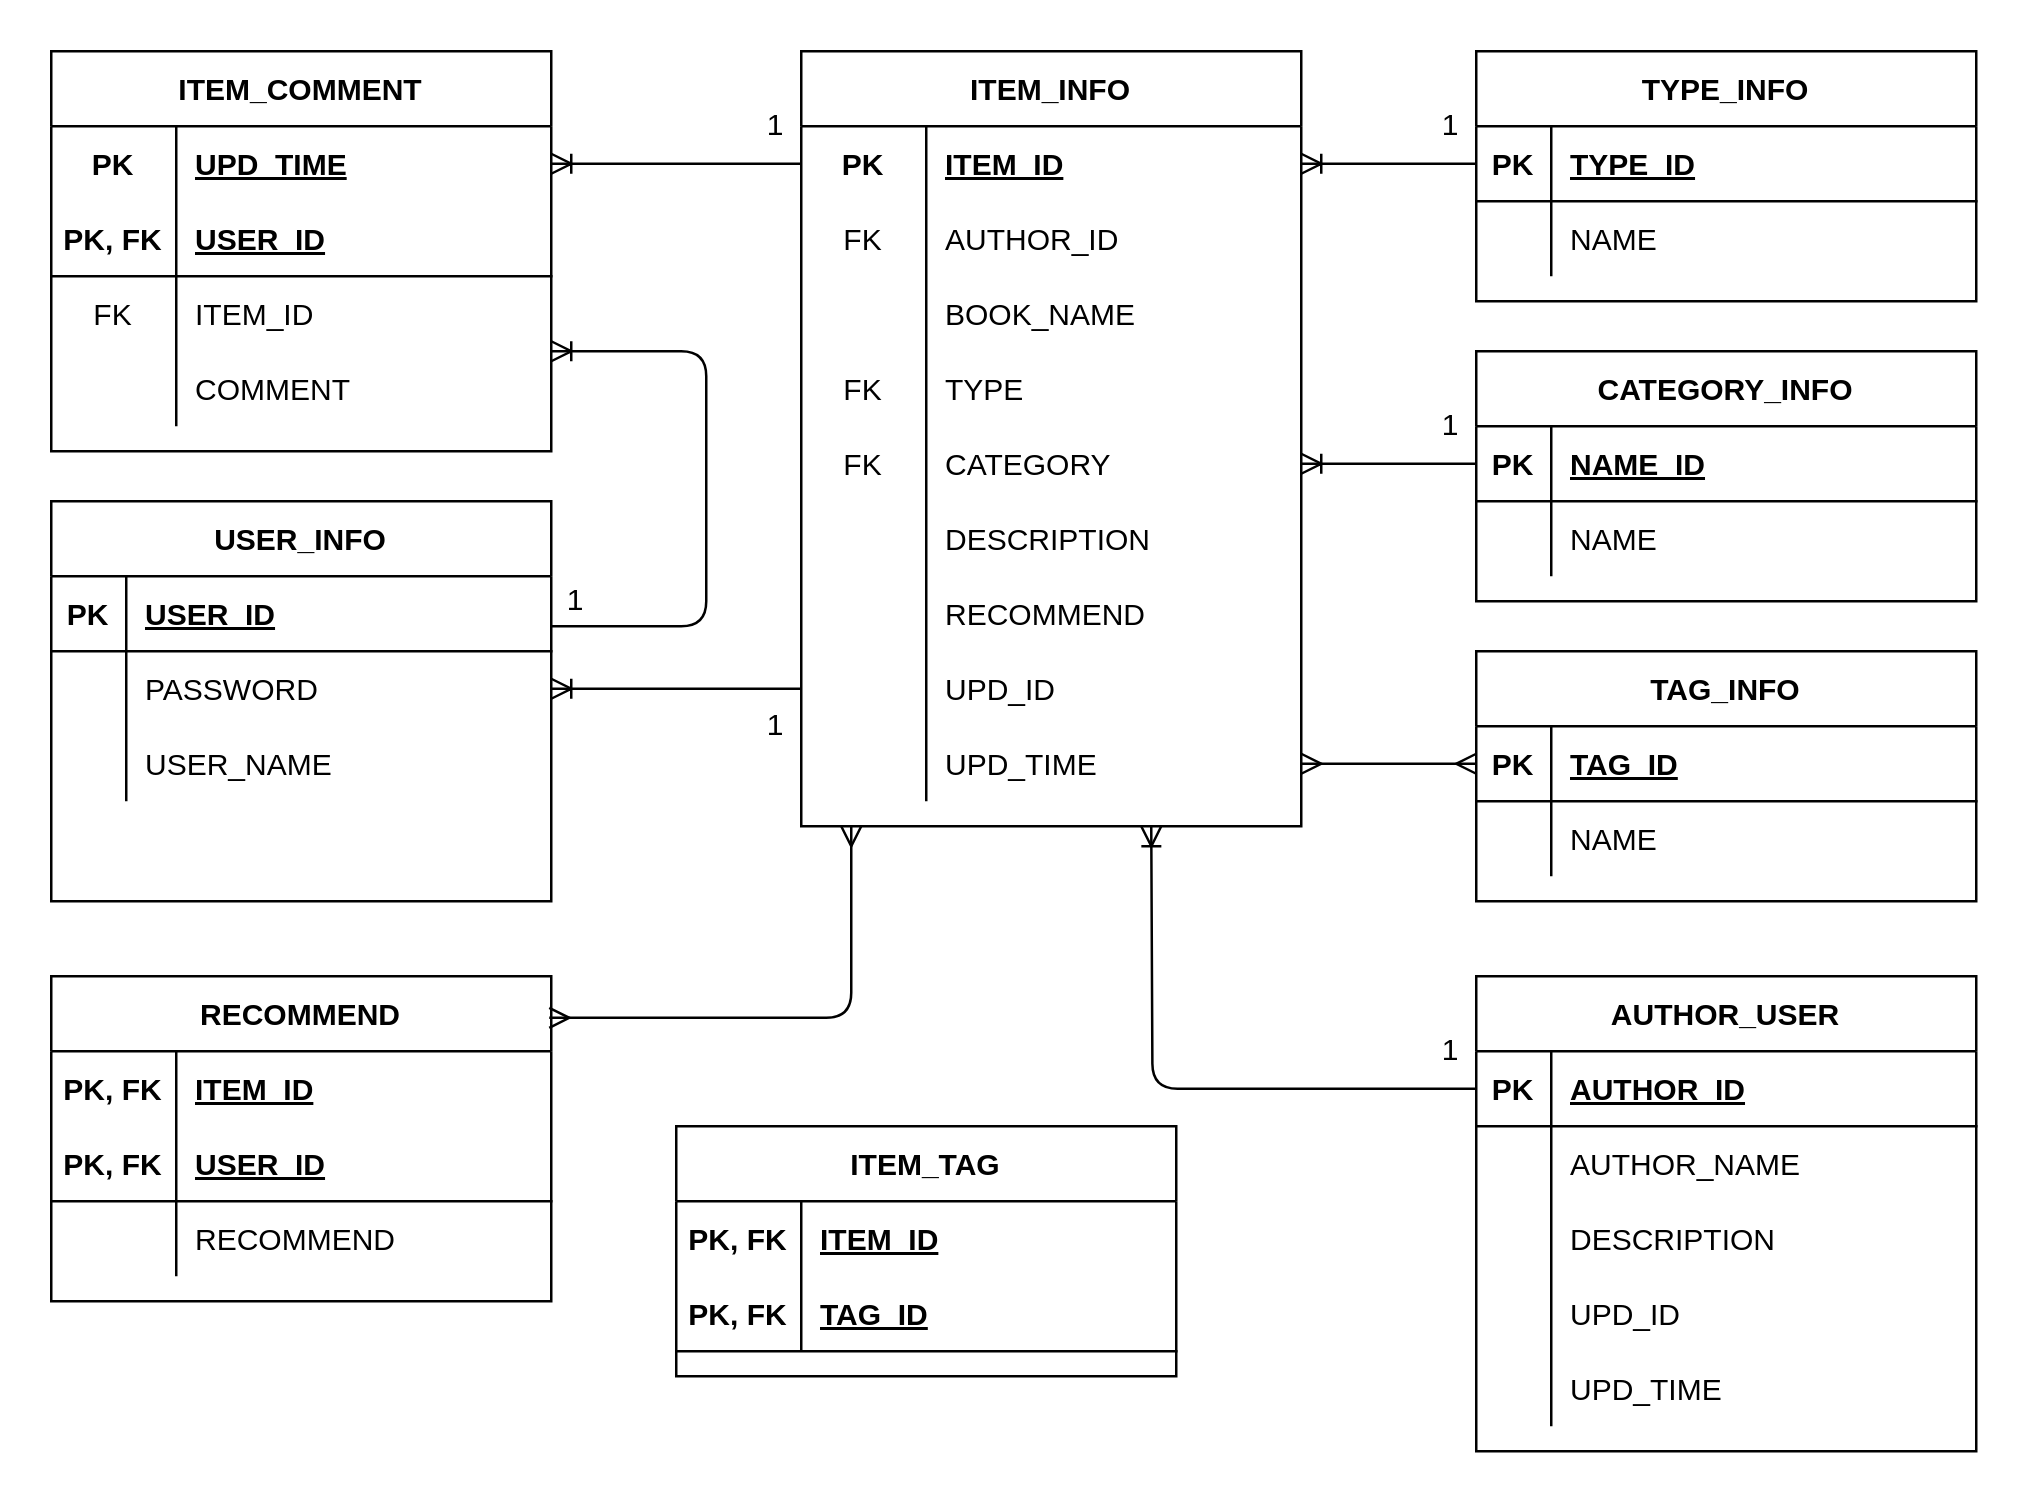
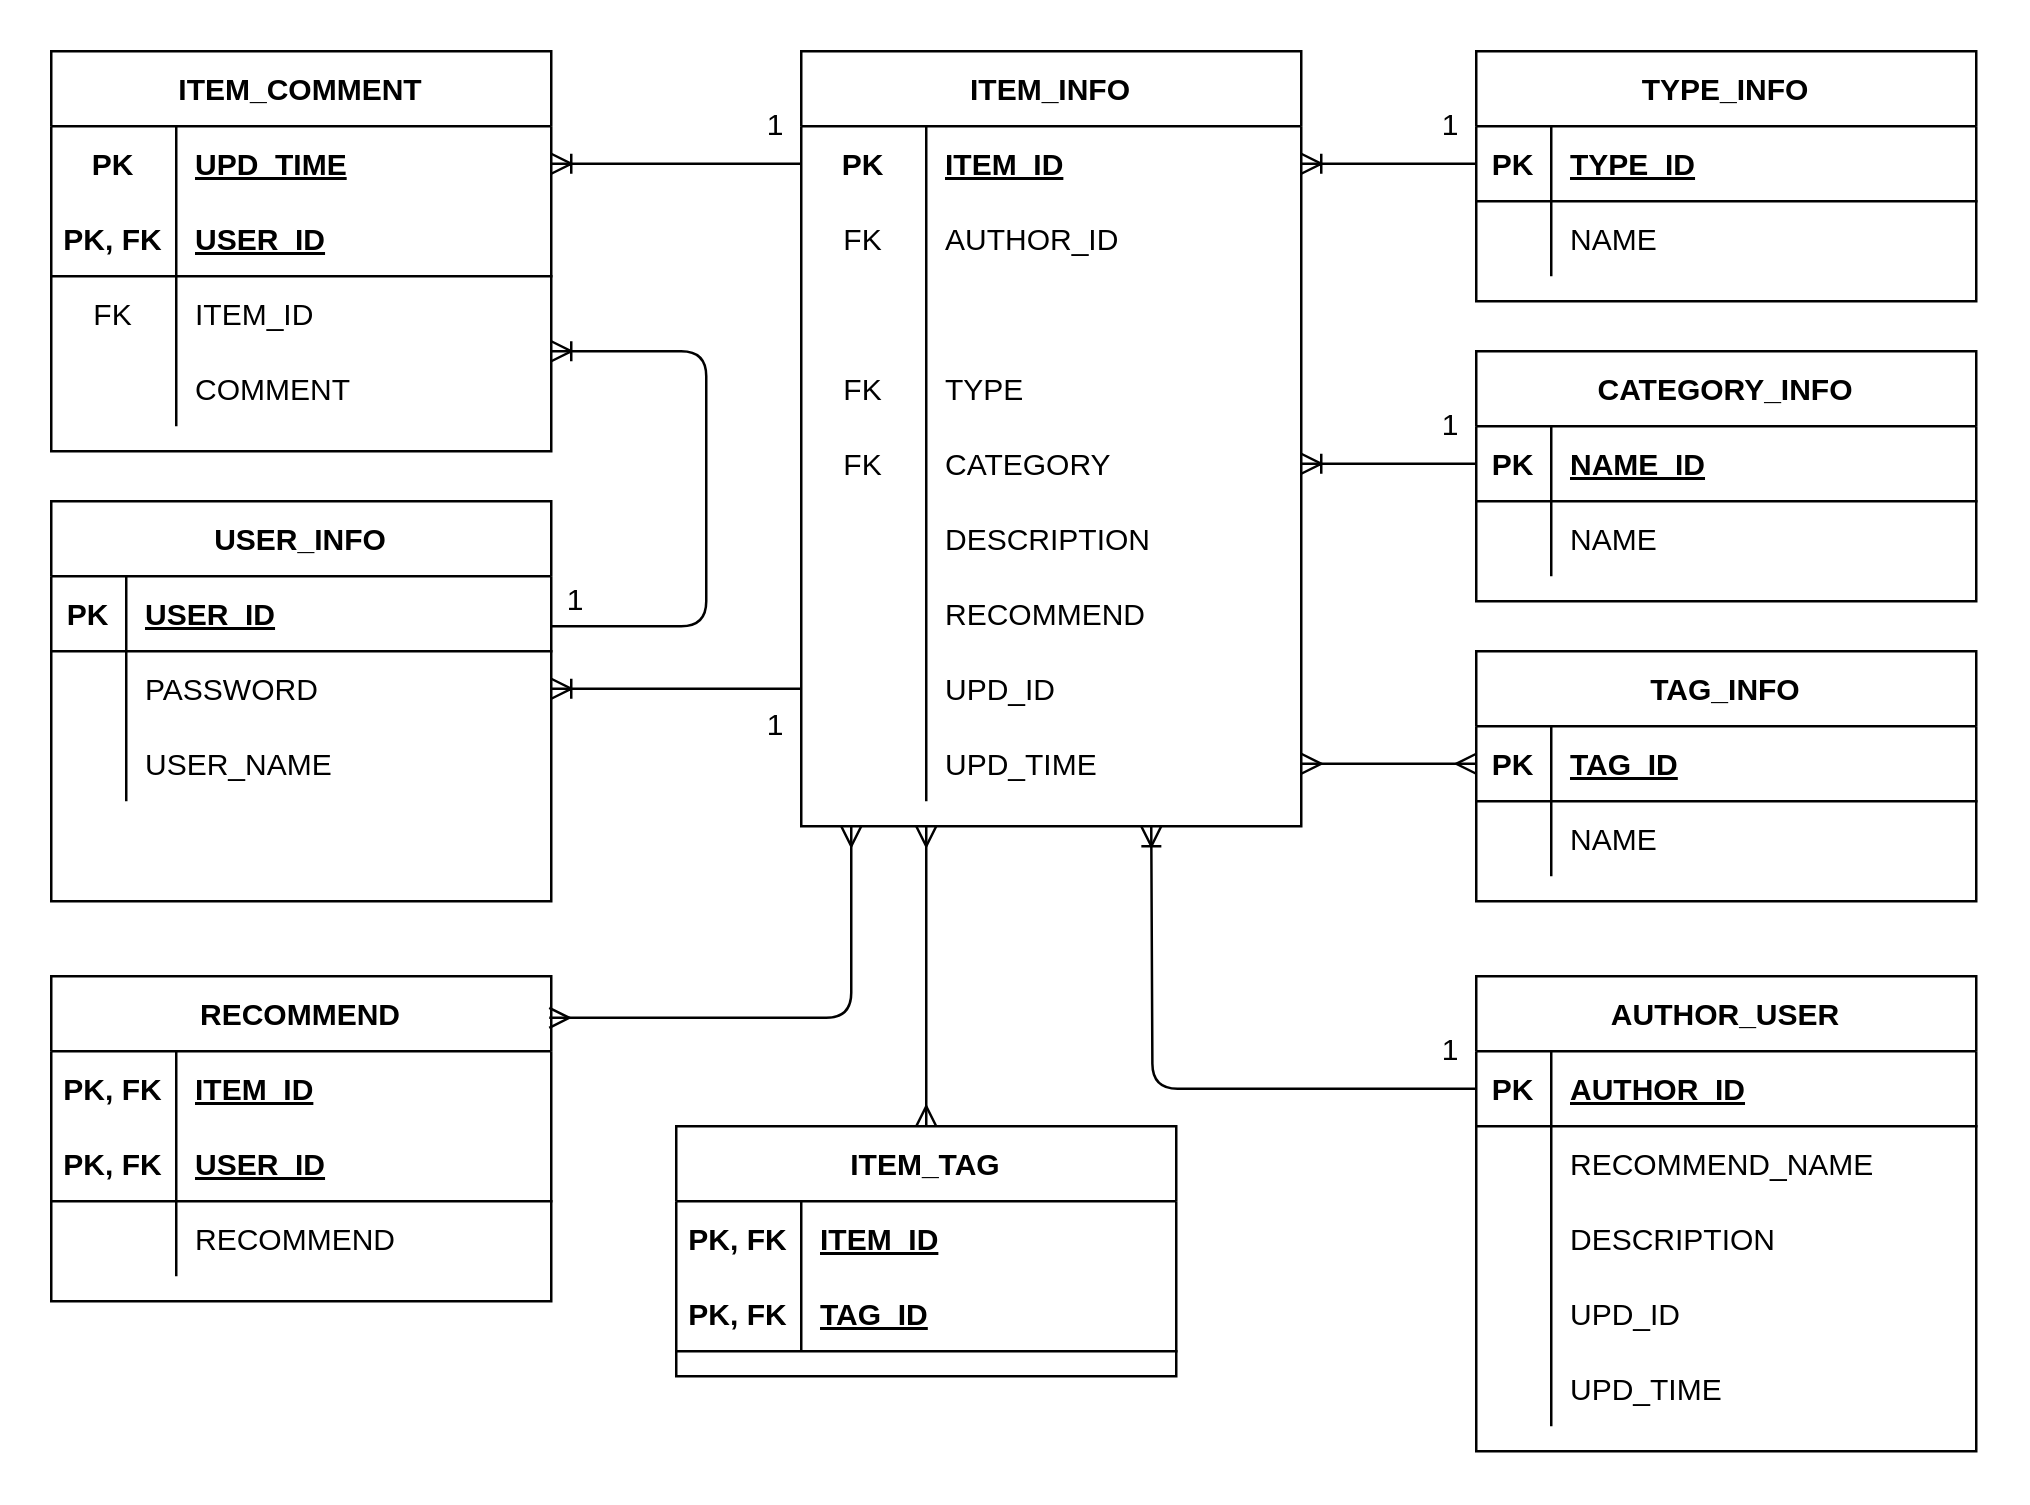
- <mxCell id="34" value="BOOK_NAME" style="shape=partialRectangle;overflow=hidden;connectable=0;fillColor=none;top=0;left=0;bottom=0;right=0;align=left;spacingLeft=6;" parent="32" vertex="1"><mxGeometry x="50" width="150" height="30" as="geometry"><mxRectangle width="150" height="30" as="alternateBounds" /></mxGeometry></mxCell>
+ <mxCell id="122" value="" style="fontSize=12;html=1;endArrow=ERmany;startArrow=ERmany;entryX=0.5;entryY=0;entryDx=0;entryDy=0;exitX=0.25;exitY=1;exitDx=0;exitDy=0;" parent="1" source="25" target="115" edge="1"><mxGeometry width="100" height="100" relative="1" as="geometry"><mxPoint x="380" y="360" as="sourcePoint" /><mxPoint x="370" y="440" as="targetPoint" /></mxGeometry></mxCell>
- <mxCell id="8" value="AUTHOR_NAME" style="shape=partialRectangle;overflow=hidden;connectable=0;fillColor=none;top=0;left=0;bottom=0;right=0;align=left;spacingLeft=6;" parent="6" vertex="1"><mxGeometry x="30" width="170" height="30" as="geometry"><mxRectangle width="170" height="30" as="alternateBounds" /></mxGeometry></mxCell>
+ <mxCell id="8" value="RECOMMEND_NAME" style="shape=partialRectangle;overflow=hidden;connectable=0;fillColor=none;top=0;left=0;bottom=0;right=0;align=left;spacingLeft=6;" parent="6" vertex="1"><mxGeometry x="30" width="170" height="30" as="geometry"><mxRectangle width="170" height="30" as="alternateBounds" /></mxGeometry></mxCell>
